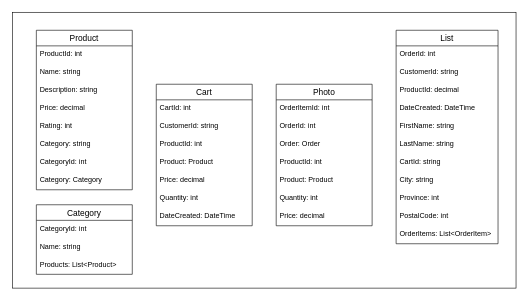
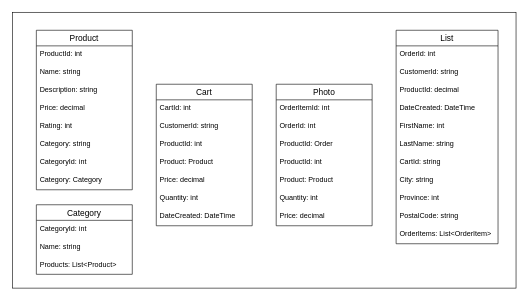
- <mxCell id="29" value="FirstName: string" style="text;strokeColor=none;fillColor=none;spacingLeft=4;spacingRight=4;overflow=hidden;rotatable=0;points=[[0,0.5],[1,0.5]];portConstraint=eastwest;fontSize=12;" parent="24" vertex="1"><mxGeometry y="146" width="170" height="30" as="geometry" /></mxCell>
+ <mxCell id="29" value="FirstName: int" style="text;strokeColor=none;fillColor=none;spacingLeft=4;spacingRight=4;overflow=hidden;rotatable=0;points=[[0,0.5],[1,0.5]];portConstraint=eastwest;fontSize=12;" parent="24" vertex="1"><mxGeometry y="146" width="170" height="30" as="geometry" /></mxCell>
- <mxCell id="39" value="Order: Order" style="text;strokeColor=none;fillColor=none;spacingLeft=4;spacingRight=4;overflow=hidden;rotatable=0;points=[[0,0.5],[1,0.5]];portConstraint=eastwest;fontSize=12;" parent="36" vertex="1"><mxGeometry y="86" width="160" height="30" as="geometry" /></mxCell>
+ <mxCell id="39" value="ProductId: Order" style="text;strokeColor=none;fillColor=none;spacingLeft=4;spacingRight=4;overflow=hidden;rotatable=0;points=[[0,0.5],[1,0.5]];portConstraint=eastwest;fontSize=12;" parent="36" vertex="1"><mxGeometry y="86" width="160" height="30" as="geometry" /></mxCell>
- <mxCell id="34" value="PostalCode: int" style="text;strokeColor=none;fillColor=none;spacingLeft=4;spacingRight=4;overflow=hidden;rotatable=0;points=[[0,0.5],[1,0.5]];portConstraint=eastwest;fontSize=12;" parent="24" vertex="1"><mxGeometry y="296" width="170" height="30" as="geometry" /></mxCell>
+ <mxCell id="34" value="PostalCode: string" style="text;strokeColor=none;fillColor=none;spacingLeft=4;spacingRight=4;overflow=hidden;rotatable=0;points=[[0,0.5],[1,0.5]];portConstraint=eastwest;fontSize=12;" parent="24" vertex="1"><mxGeometry y="296" width="170" height="30" as="geometry" /></mxCell>
